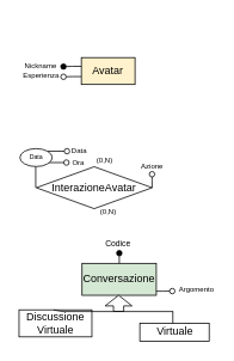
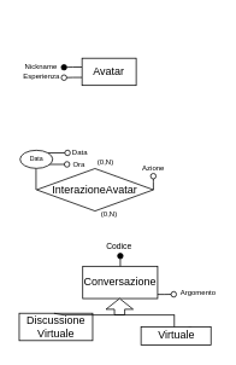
- <mxCell id="28" value="Avatar" style="whiteSpace=wrap;html=1;align=center;fillColor=#fff2cc;" vertex="1" parent="1"><mxGeometry x="90.17" y="63.81" width="60" height="30" as="geometry" /></mxCell>
+ <mxCell id="28" value="Avatar" style="whiteSpace=wrap;html=1;align=center;" vertex="1" parent="1"><mxGeometry x="90.17" y="63.81" width="60" height="30" as="geometry" /></mxCell>
- <mxCell id="18" value="Conversazione" style="whiteSpace=wrap;html=1;align=center;fillColor=#d5e8d4;" vertex="1" parent="1"><mxGeometry x="90.94" y="293.51" width="83" height="35.63" as="geometry" /></mxCell>
+ <mxCell id="18" value="Conversazione" style="whiteSpace=wrap;html=1;align=center;" vertex="1" parent="1"><mxGeometry x="90.94" y="293.51" width="83" height="35.63" as="geometry" /></mxCell>
